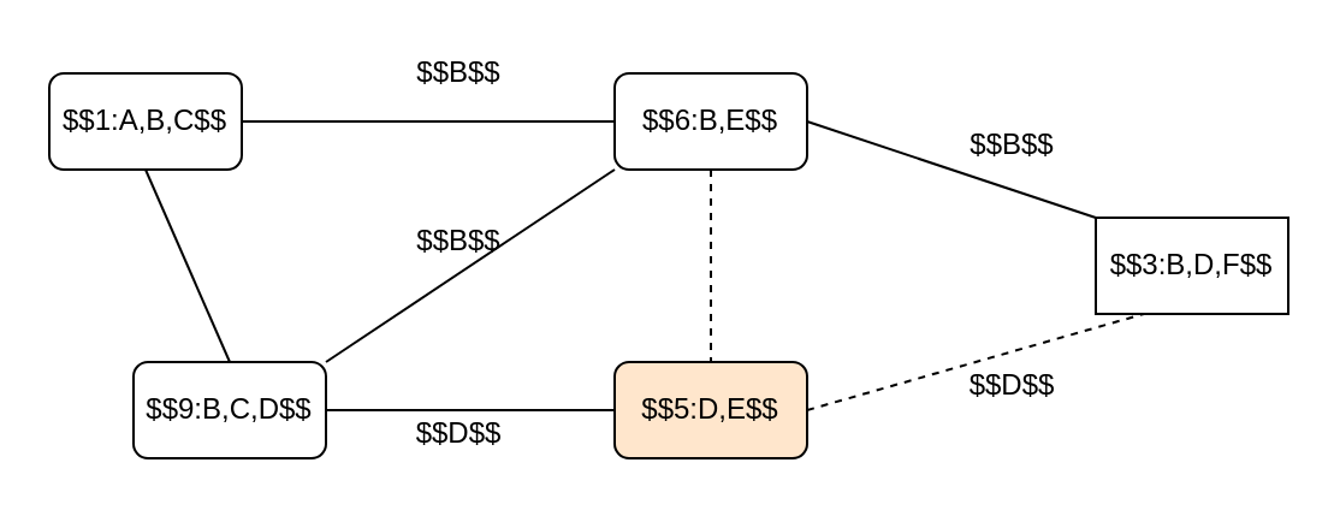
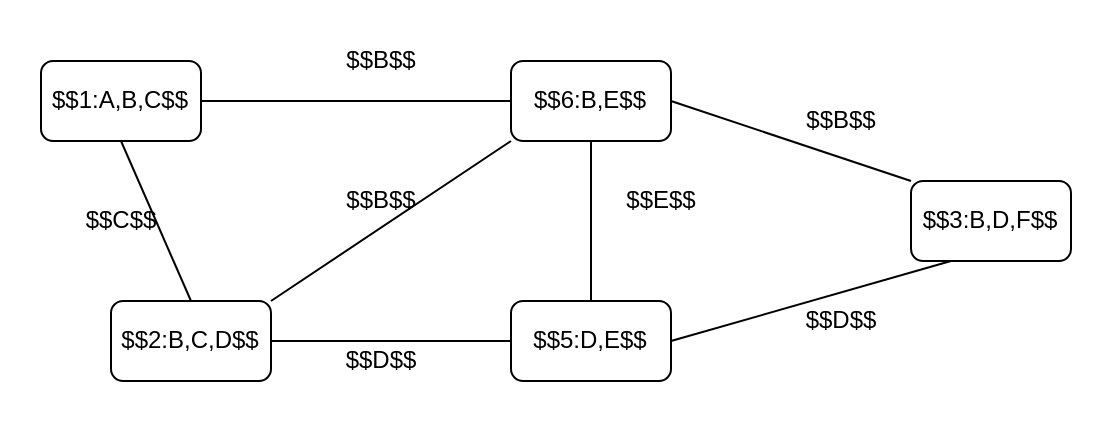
+ <mxCell id="20" value="$$E$$" style="text;html=1;align=center;verticalAlign=middle;resizable=0;points=[];autosize=1;" vertex="1" parent="1"><mxGeometry x="305" y="90" width="50" height="20" as="geometry" /></mxCell>
+ <mxCell id="15" value="$$C$$" style="text;html=1;align=center;verticalAlign=middle;resizable=0;points=[];autosize=1;" parent="1" vertex="1"><mxGeometry x="35" y="100" width="50" height="20" as="geometry" /></mxCell>
- <mxCell id="11" value="" style="endArrow=none;html=1;exitX=0.5;exitY=1;exitDx=0;exitDy=0;entryX=0.5;entryY=0;entryDx=0;entryDy=0;dashed=1;" parent="1" source="4" target="5" edge="1"><mxGeometry width="50" height="50" relative="1" as="geometry"><mxPoint x="535" y="270" as="sourcePoint" /><mxPoint x="585" y="220" as="targetPoint" /></mxGeometry></mxCell>
+ <mxCell id="11" value="" style="endArrow=none;html=1;exitX=0.5;exitY=1;exitDx=0;exitDy=0;entryX=0.5;entryY=0;entryDx=0;entryDy=0;" parent="1" source="4" target="5" edge="1"><mxGeometry width="50" height="50" relative="1" as="geometry"><mxPoint x="535" y="270" as="sourcePoint" /><mxPoint x="585" y="220" as="targetPoint" /></mxGeometry></mxCell>
- <mxCell id="6" value="$$3:B,D,F$$" style="whiteSpace=wrap;html=1;rounded=0;" parent="1" vertex="1"><mxGeometry x="455" y="90" width="80" height="40" as="geometry" /></mxCell>
+ <mxCell id="6" value="$$3:B,D,F$$" style="rounded=1;whiteSpace=wrap;html=1;" parent="1" vertex="1"><mxGeometry x="455" y="90" width="80" height="40" as="geometry" /></mxCell>
- <mxCell id="12" value="" style="endArrow=none;html=1;exitX=1;exitY=0.5;exitDx=0;exitDy=0;entryX=0.25;entryY=1;entryDx=0;entryDy=0;dashed=1;" parent="1" source="5" target="6" edge="1"><mxGeometry width="50" height="50" relative="1" as="geometry"><mxPoint x="535" y="270" as="sourcePoint" /><mxPoint x="585" y="220" as="targetPoint" /></mxGeometry></mxCell>
+ <mxCell id="12" value="" style="endArrow=none;html=1;exitX=1;exitY=0.5;exitDx=0;exitDy=0;entryX=0.25;entryY=1;entryDx=0;entryDy=0;" parent="1" source="5" target="6" edge="1"><mxGeometry width="50" height="50" relative="1" as="geometry"><mxPoint x="535" y="270" as="sourcePoint" /><mxPoint x="585" y="220" as="targetPoint" /></mxGeometry></mxCell>
- <mxCell id="3" value="$$9:B,C,D$$" style="rounded=1;whiteSpace=wrap;html=1;" parent="1" vertex="1"><mxGeometry x="55" y="150" width="80" height="40" as="geometry" /></mxCell>
+ <mxCell id="3" value="$$2:B,C,D$$" style="rounded=1;whiteSpace=wrap;html=1;" parent="1" vertex="1"><mxGeometry x="55" y="150" width="80" height="40" as="geometry" /></mxCell>
- <mxCell id="5" value="$$5:D,E$$" style="rounded=1;whiteSpace=wrap;html=1;fillColor=#ffe6cc;" parent="1" vertex="1"><mxGeometry x="255" y="150" width="80" height="40" as="geometry" /></mxCell>
+ <mxCell id="5" value="$$5:D,E$$" style="rounded=1;whiteSpace=wrap;html=1;" parent="1" vertex="1"><mxGeometry x="255" y="150" width="80" height="40" as="geometry" /></mxCell>
